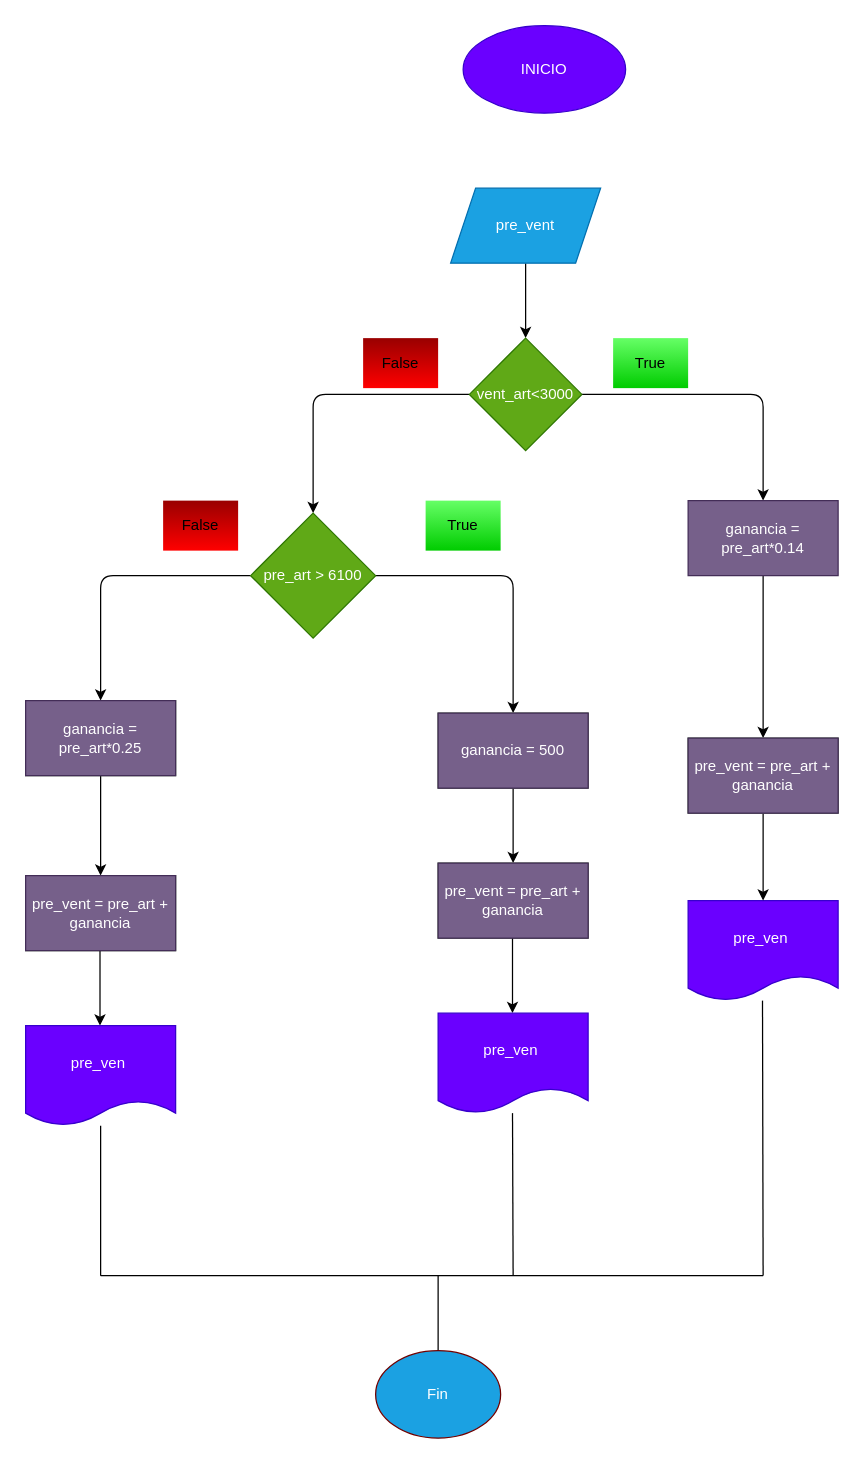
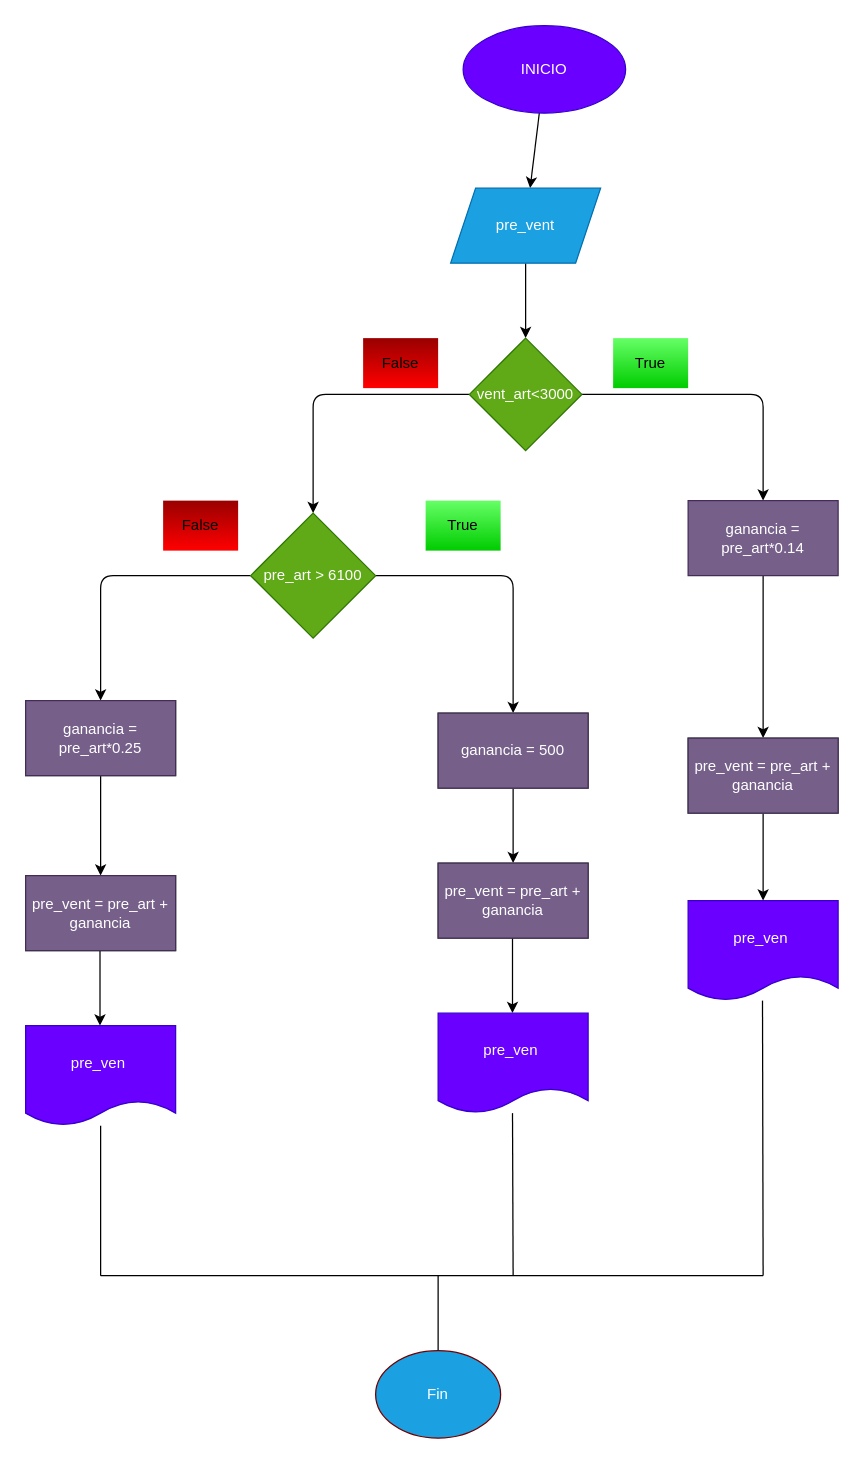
+ <mxCell id="2" value="" style="edgeStyle=none;html=1;" edge="1" parent="1" source="3" target="5"><mxGeometry relative="1" as="geometry"><mxPoint x="420" y="140" as="targetPoint" /></mxGeometry></mxCell>
